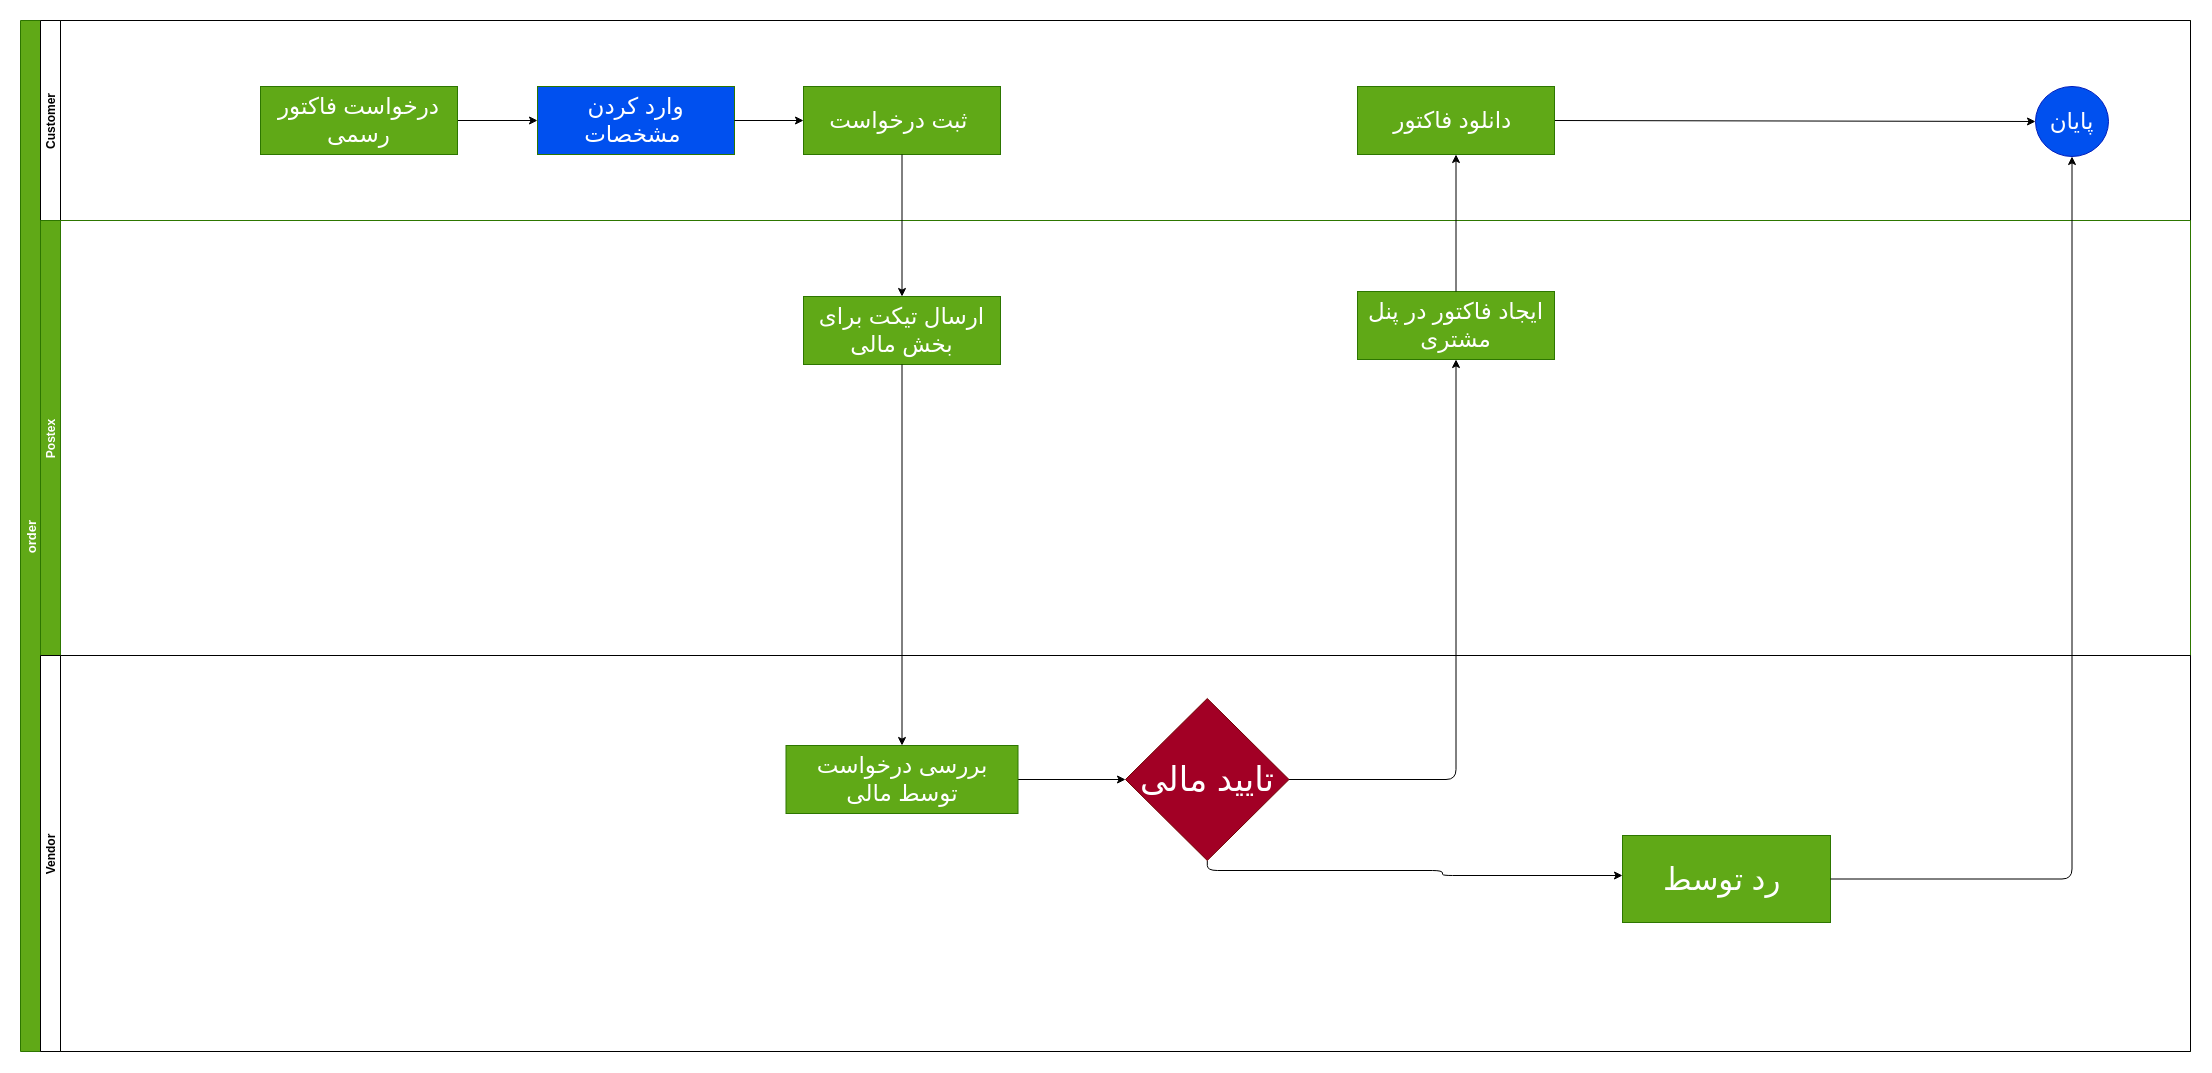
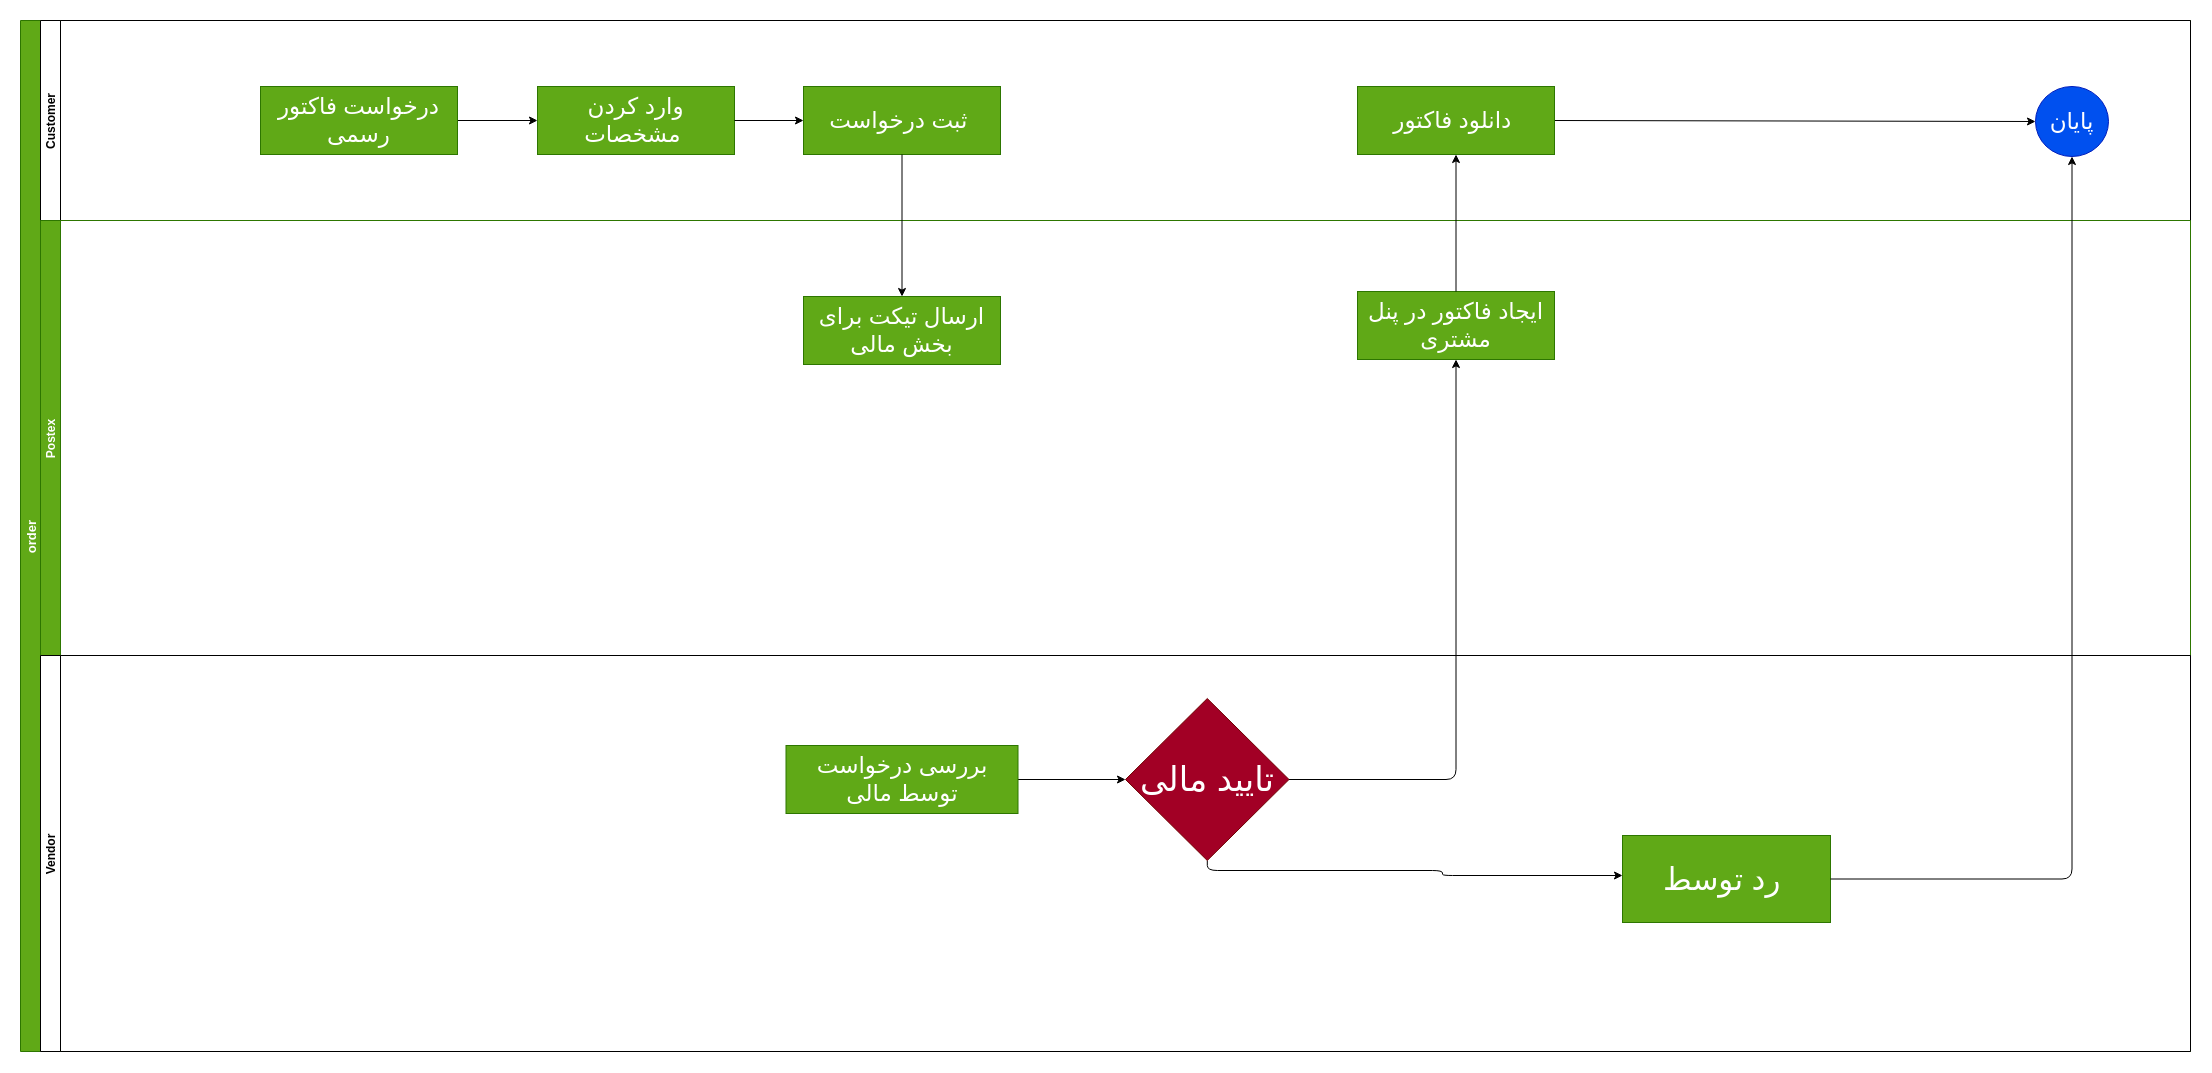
- <mxCell id="6" value="&lt;span style=&quot;font-size: 23px&quot;&gt;وارد کردن مشخصات&amp;nbsp;&lt;/span&gt;" style="whiteSpace=wrap;html=1;fontSize=13;fillColor=#0050ef;strokeColor=#2D7600;fontColor=#ffffff;" parent="3" vertex="1"><mxGeometry x="497" y="66" width="197" height="68" as="geometry" /></mxCell>
+ <mxCell id="6" value="&lt;span style=&quot;font-size: 23px&quot;&gt;وارد کردن مشخصات&amp;nbsp;&lt;/span&gt;" style="whiteSpace=wrap;html=1;fontSize=13;fillColor=#60a917;strokeColor=#2D7600;fontColor=#ffffff;" parent="3" vertex="1"><mxGeometry x="497" y="66" width="197" height="68" as="geometry" /></mxCell>
- <mxCell id="17" value="" style="edgeStyle=orthogonalEdgeStyle;html=1;fontSize=23;" parent="2" source="13" target="21" edge="1"><mxGeometry relative="1" as="geometry" /></mxCell>
